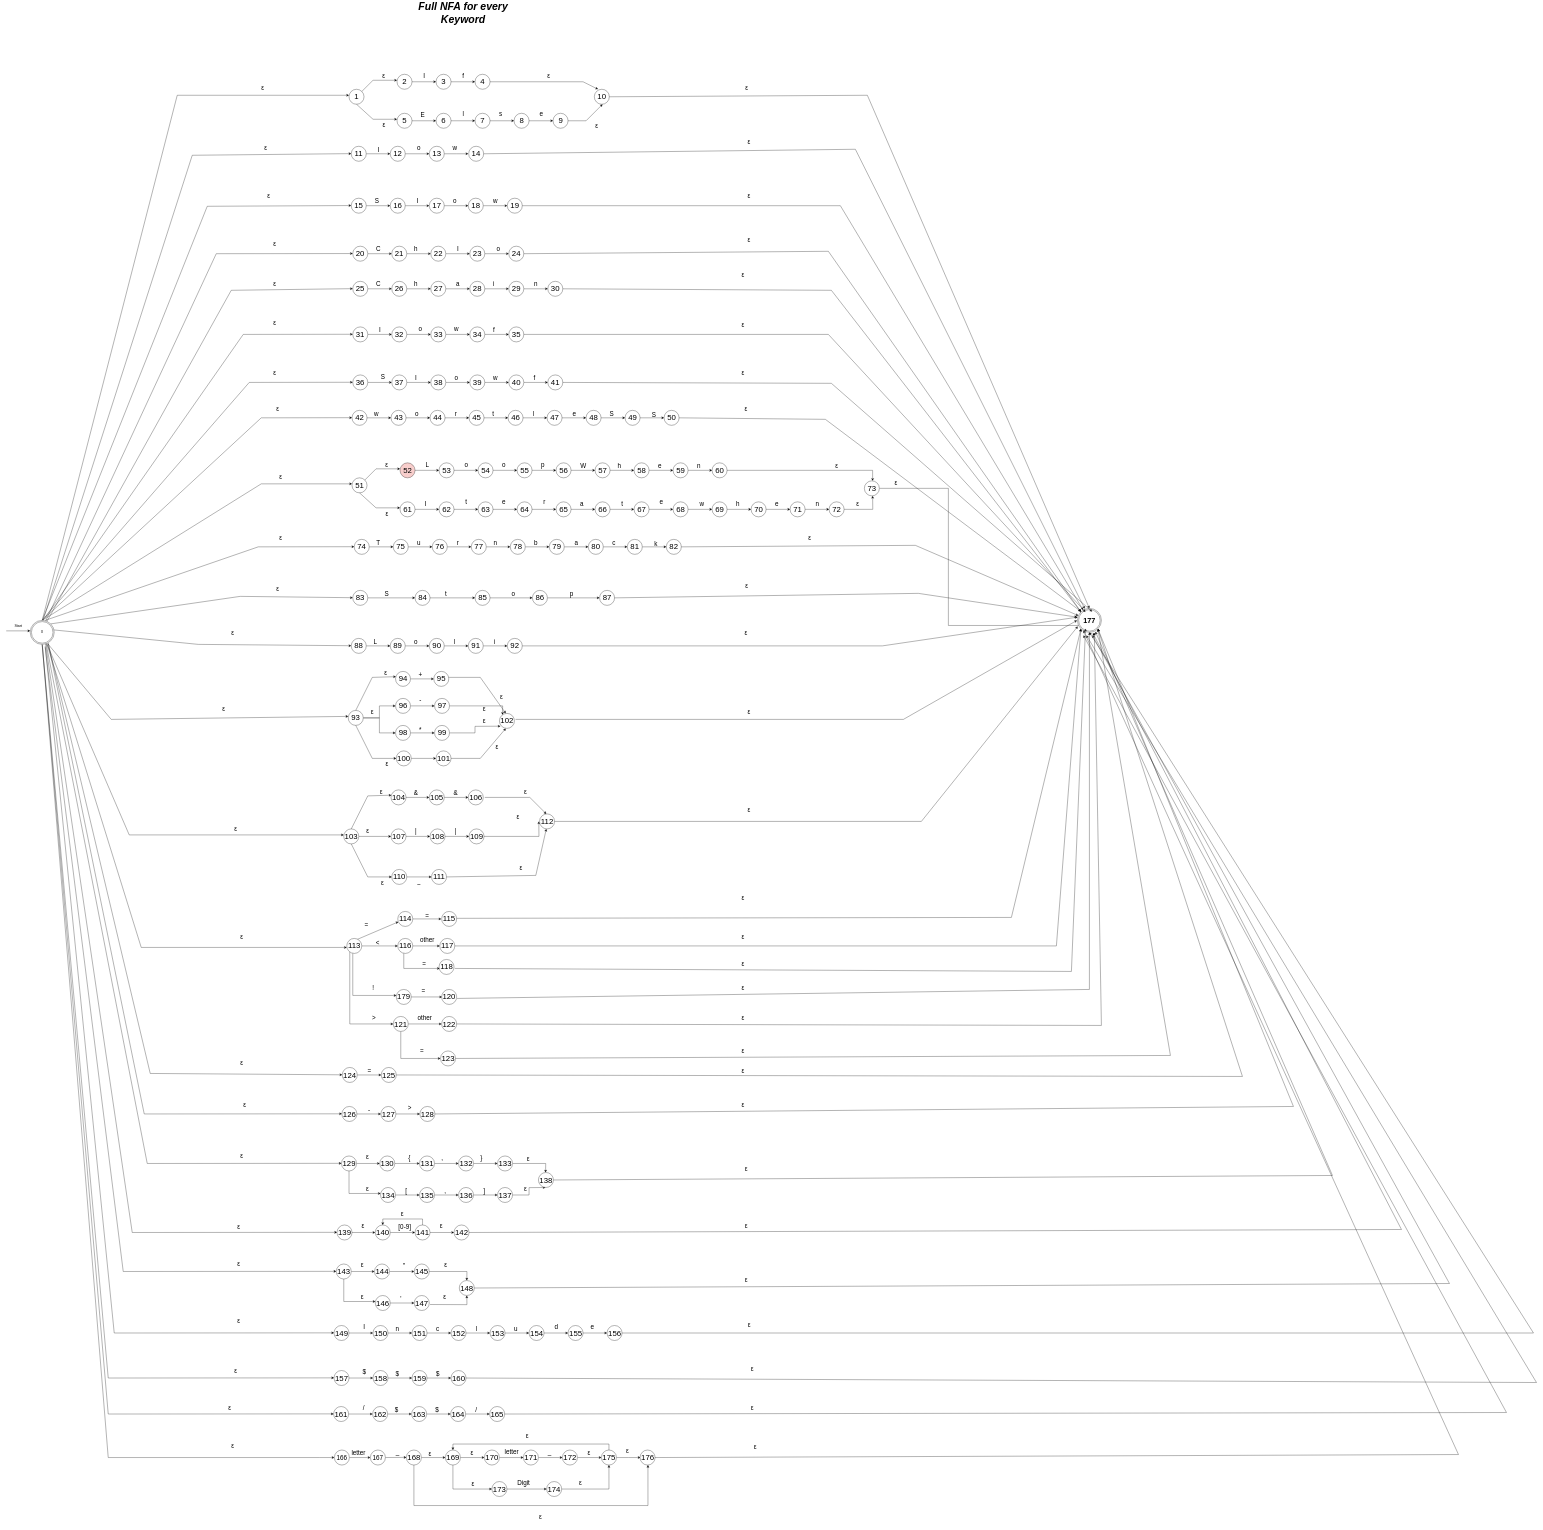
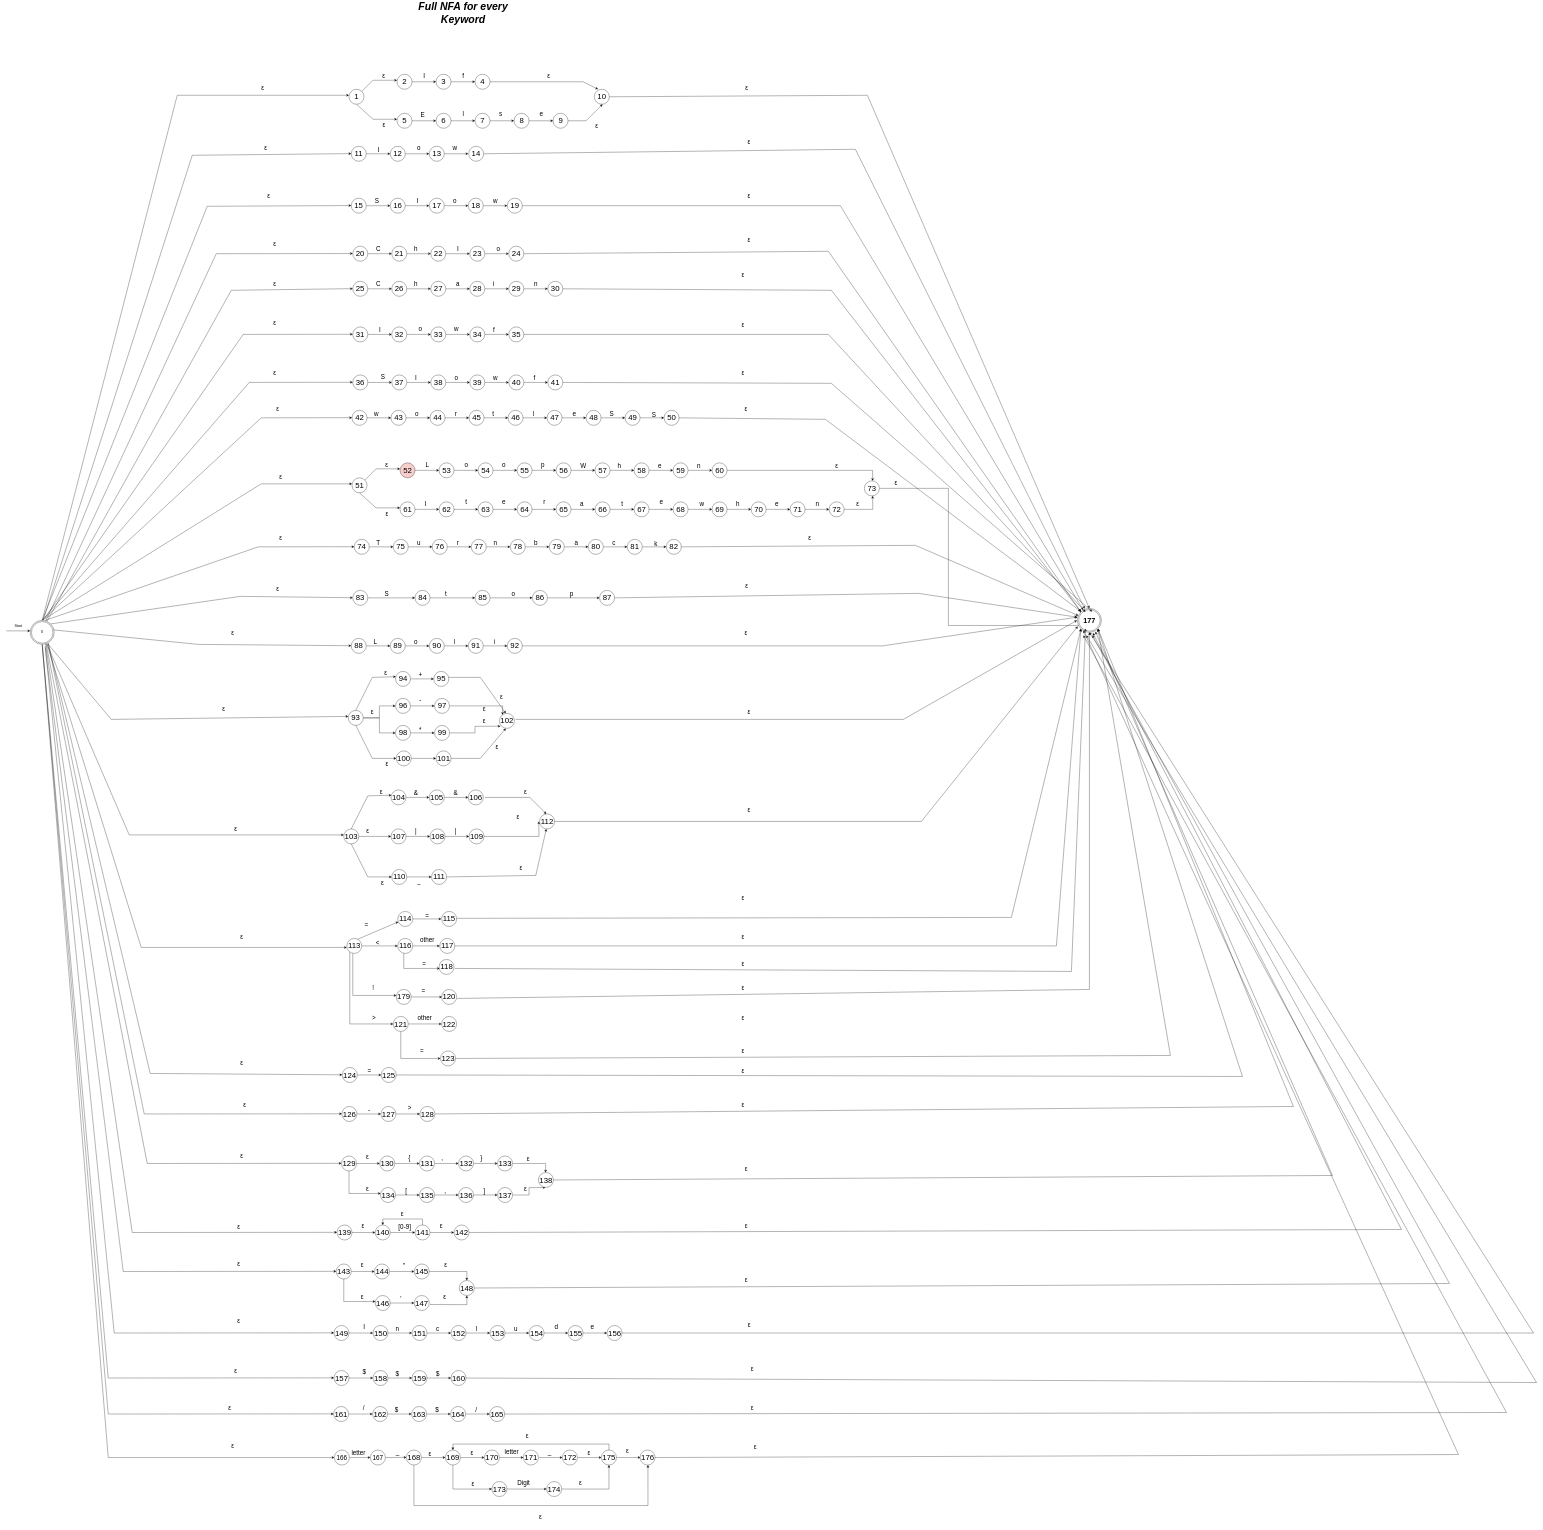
- <mxCell id="607" value="" style="endArrow=classic;html=1;rounded=0;exitX=1;exitY=0.5;exitDx=0;exitDy=0;entryX=0.705;entryY=1.012;entryDx=0;entryDy=0;entryPerimeter=0;" edge="1" parent="1" source="564" target="587"><mxGeometry width="50" height="50" relative="1" as="geometry"><mxPoint x="2070" y="3010" as="sourcePoint" /><mxPoint x="3634.769" y="3160" as="targetPoint" /><Array as="points"><mxPoint x="3670" y="3410" /></Array></mxGeometry></mxCell>
